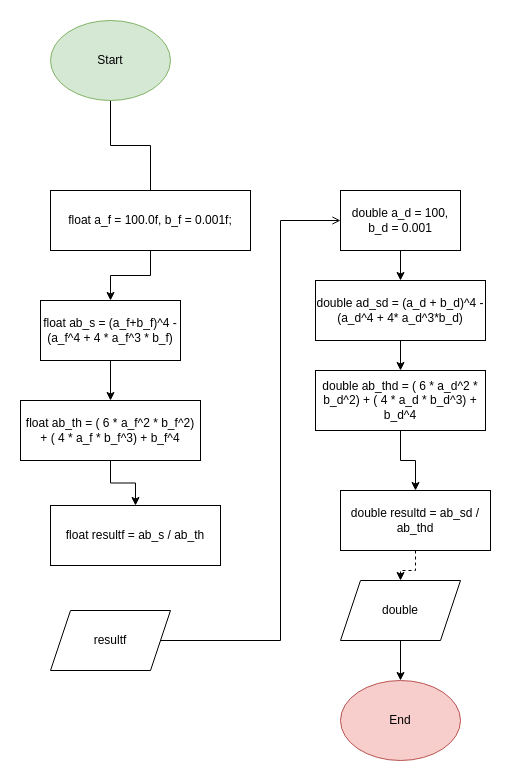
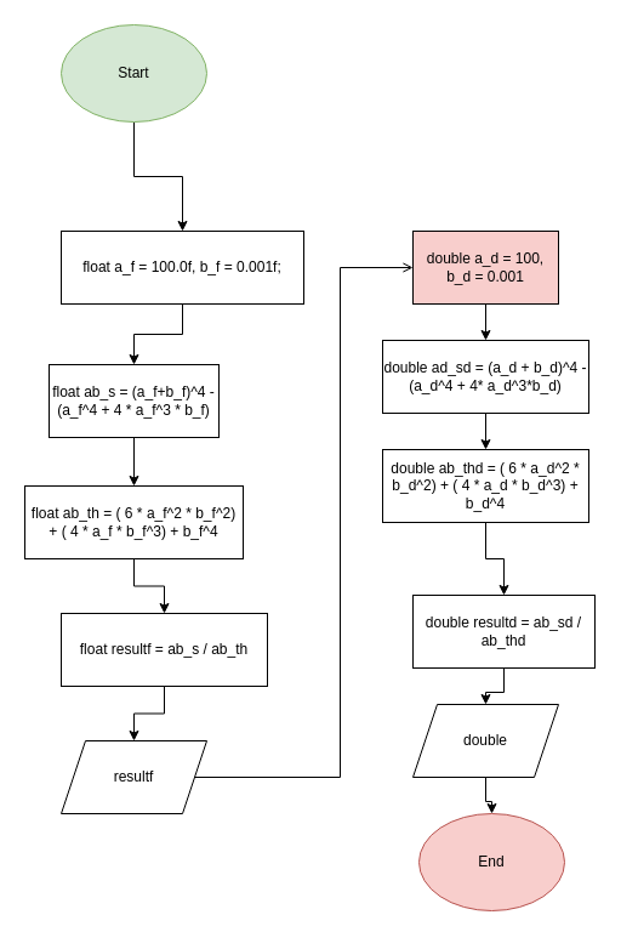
- <mxCell id="2" style="edgeStyle=orthogonalEdgeStyle;rounded=0;orthogonalLoop=1;jettySize=auto;html=1;endArrow=none;" edge="1" parent="1" source="3" target="5"><mxGeometry relative="1" as="geometry"><mxPoint x="110" y="170" as="targetPoint" /></mxGeometry></mxCell>
+ <mxCell id="2" style="edgeStyle=orthogonalEdgeStyle;rounded=0;orthogonalLoop=1;jettySize=auto;html=1;" edge="1" parent="1" source="3" target="5"><mxGeometry relative="1" as="geometry"><mxPoint x="110" y="170" as="targetPoint" /></mxGeometry></mxCell>
- <mxCell id="15" value="double a_d = 100, b_d = 0.001" style="rounded=0;whiteSpace=wrap;html=1;" vertex="1" parent="1"><mxGeometry x="340" y="190" width="120" height="60" as="geometry" /></mxCell>
+ <mxCell id="15" value="double a_d = 100, b_d = 0.001" style="rounded=0;whiteSpace=wrap;html=1;fillColor=#f8cecc;" vertex="1" parent="1"><mxGeometry x="340" y="190" width="120" height="60" as="geometry" /></mxCell>
- <mxCell id="20" style="edgeStyle=orthogonalEdgeStyle;rounded=0;orthogonalLoop=1;jettySize=auto;html=1;dashed=1;" edge="1" parent="1" source="21" target="23"><mxGeometry relative="1" as="geometry"><mxPoint x="400" y="600" as="targetPoint" /></mxGeometry></mxCell>
+ <mxCell id="20" style="edgeStyle=orthogonalEdgeStyle;rounded=0;orthogonalLoop=1;jettySize=auto;html=1;" edge="1" parent="1" source="21" target="23"><mxGeometry relative="1" as="geometry"><mxPoint x="400" y="600" as="targetPoint" /></mxGeometry></mxCell>
+ <mxCell id="10" style="edgeStyle=orthogonalEdgeStyle;rounded=0;orthogonalLoop=1;jettySize=auto;html=1;" edge="1" parent="1" source="11" target="13"><mxGeometry relative="1" as="geometry"><mxPoint x="110" y="630" as="targetPoint" /></mxGeometry></mxCell>
- <mxCell id="24" value="End" style="ellipse;whiteSpace=wrap;html=1;fillColor=#f8cecc;strokeColor=#b85450;" vertex="1" parent="1"><mxGeometry x="340" y="680" width="120" height="80" as="geometry" /></mxCell>
+ <mxCell id="24" value="End" style="ellipse;whiteSpace=wrap;html=1;fillColor=#f8cecc;strokeColor=#b85450;" vertex="1" parent="1"><mxGeometry x="345" y="670" width="120" height="80" as="geometry" /></mxCell>
